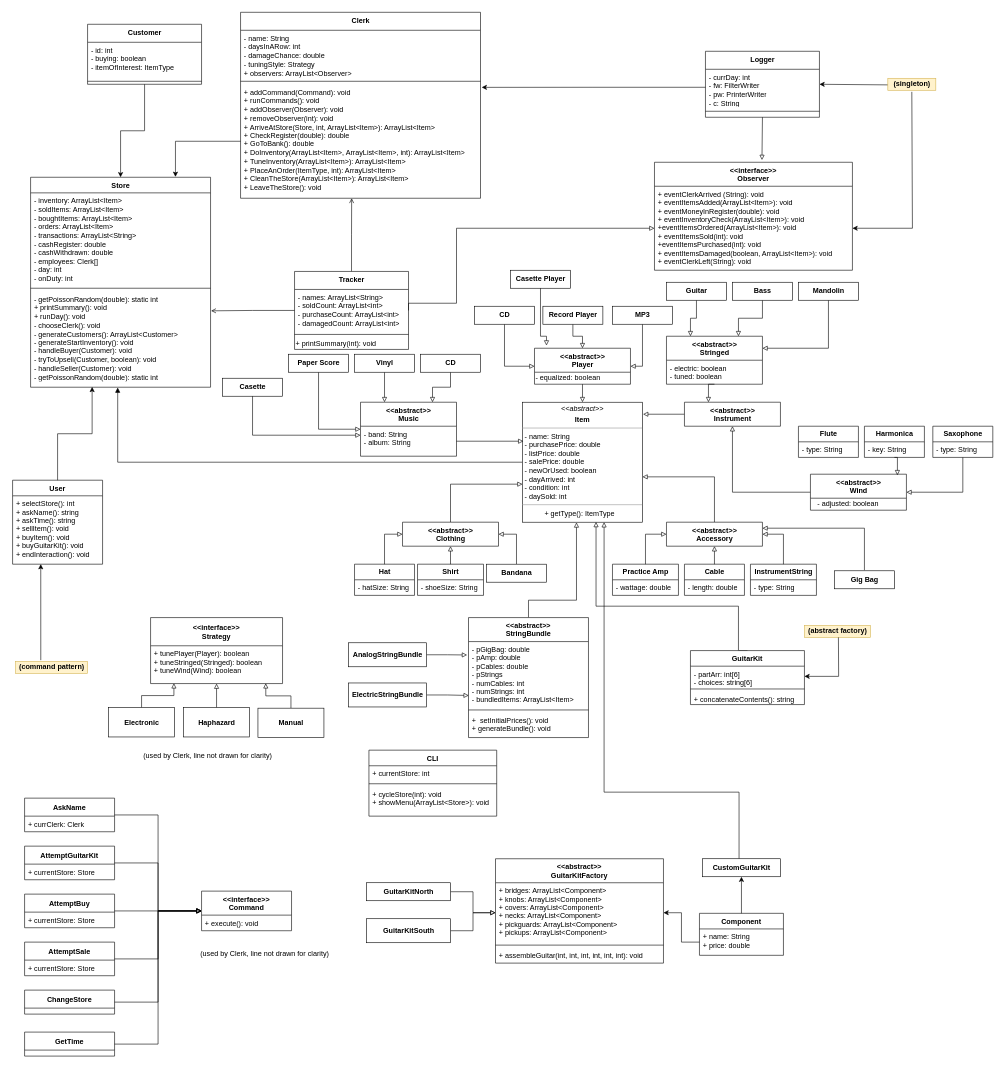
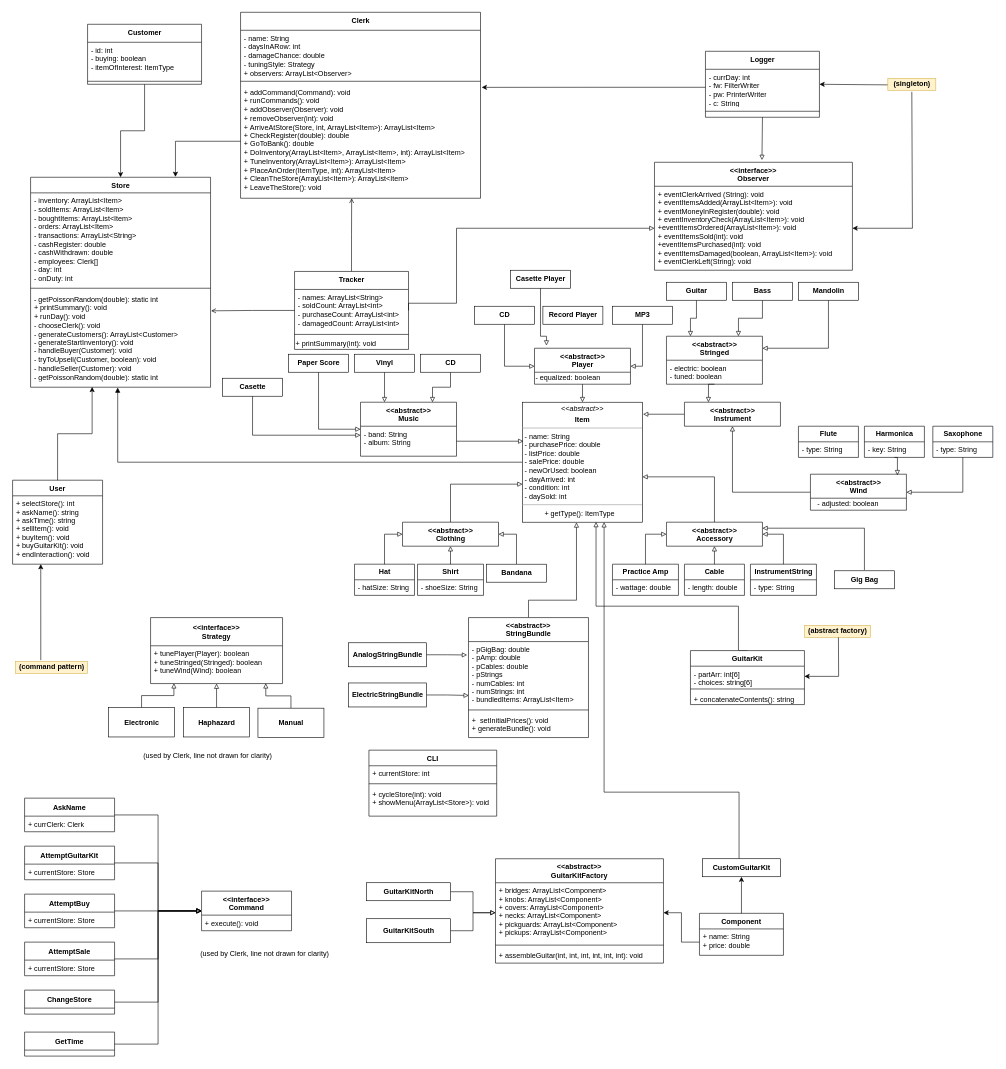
- <mxCell id="30" style="edgeStyle=orthogonalEdgeStyle;rounded=0;orthogonalLoop=1;jettySize=auto;html=1;exitX=0.5;exitY=1;exitDx=0;exitDy=0;endArrow=block;endFill=0;" parent="1" source="31" target="25" edge="1"><mxGeometry relative="1" as="geometry" /></mxCell>
